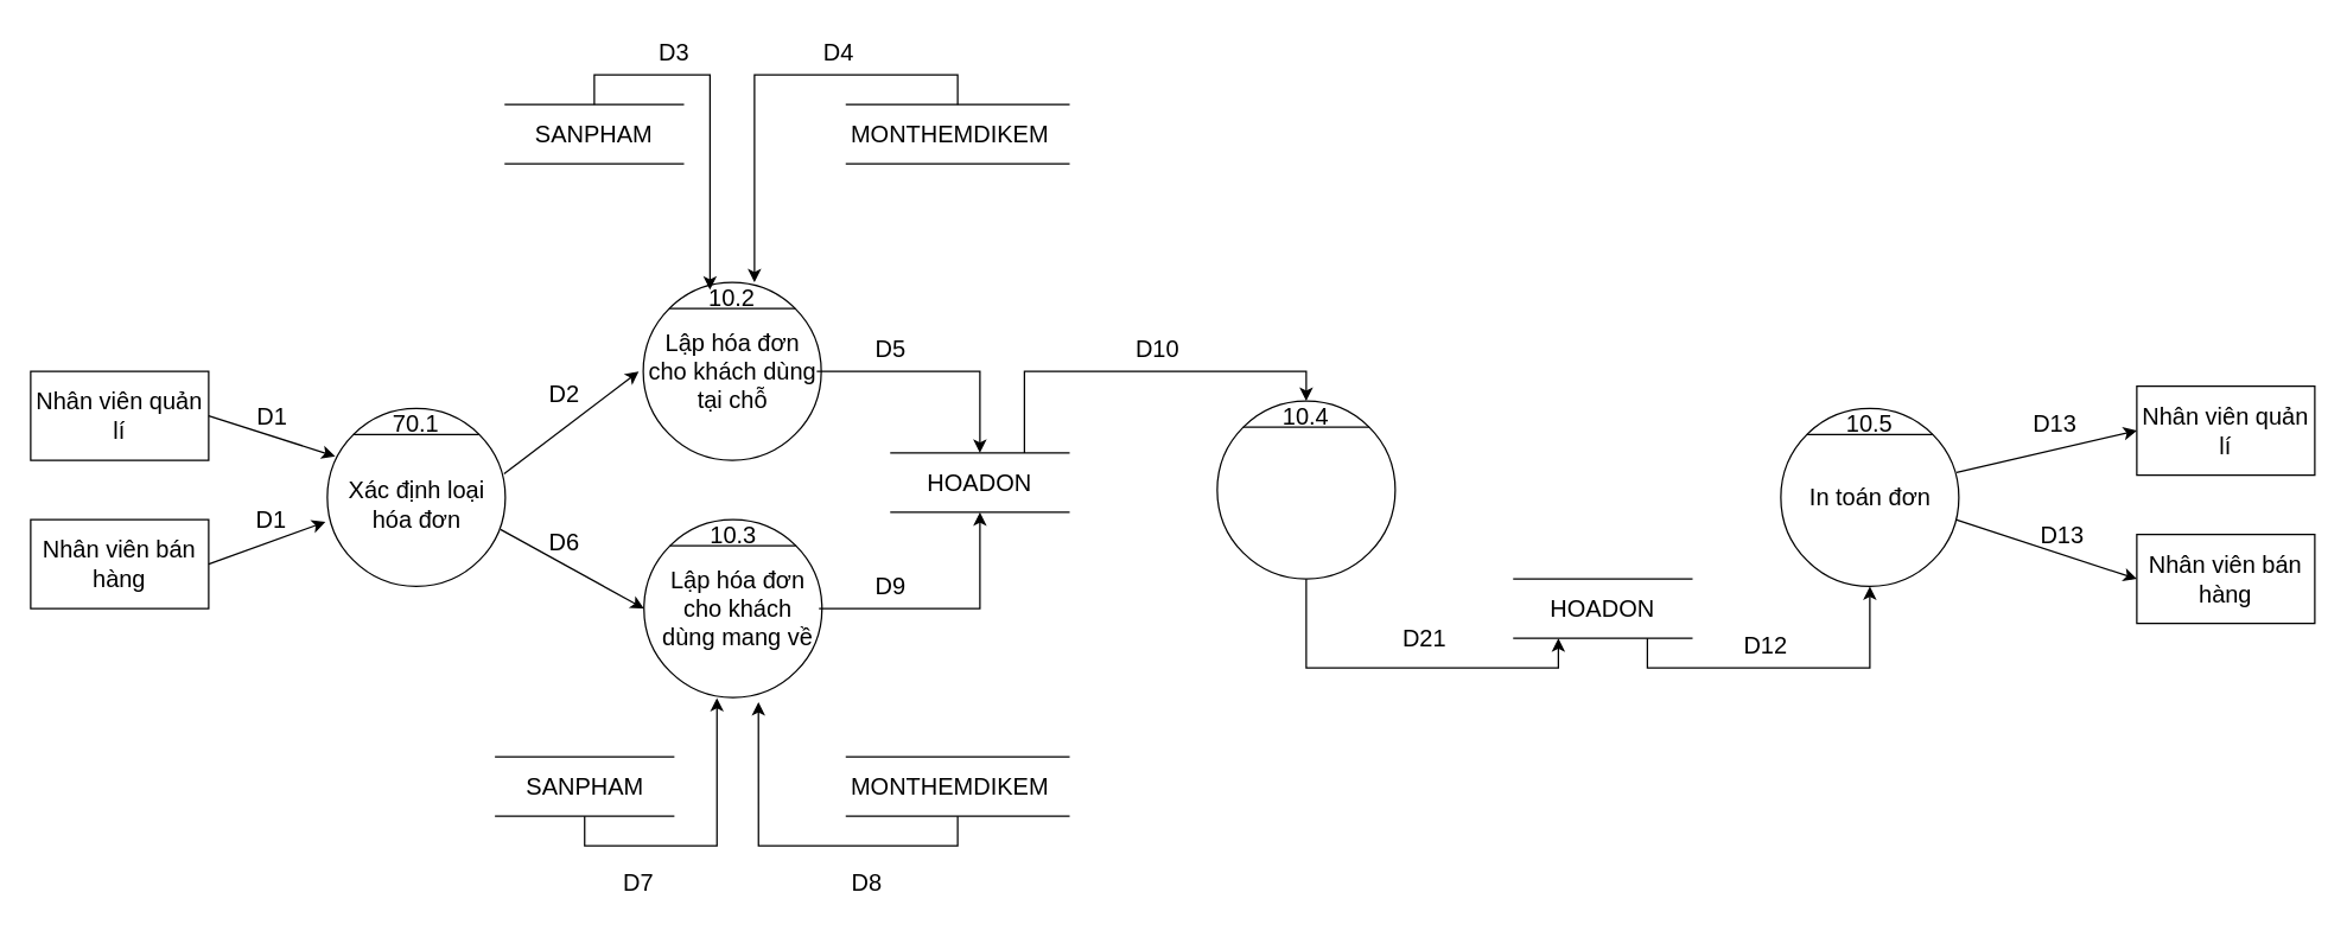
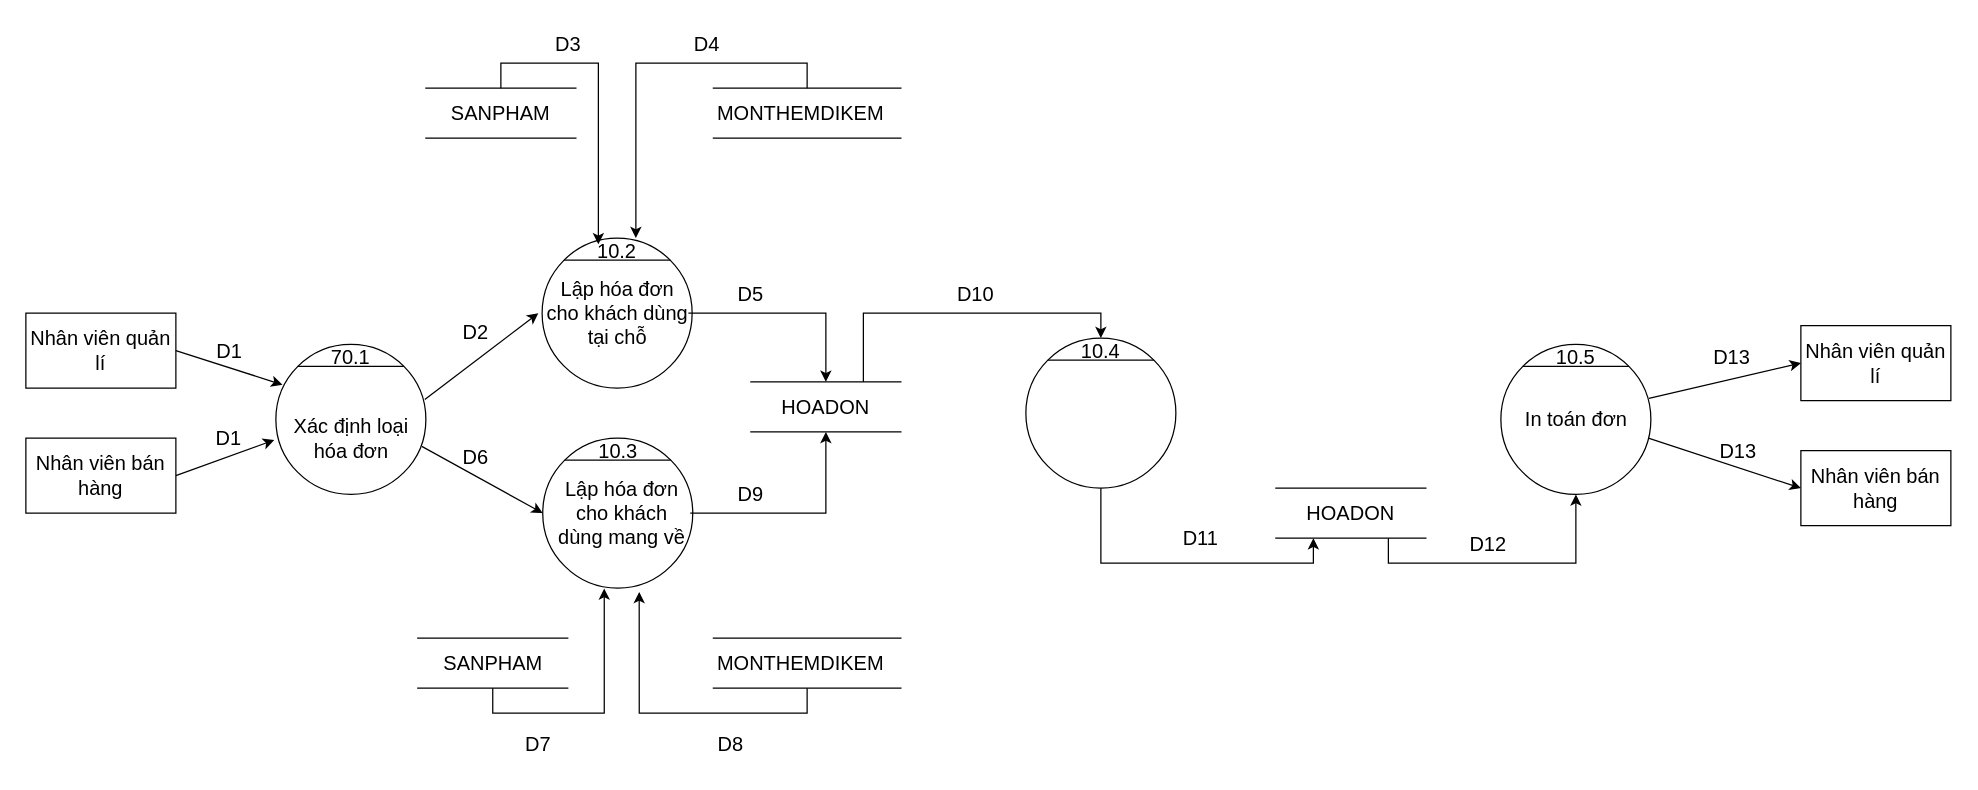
- <mxCell id="17" value="Xác định loại hóa đơn" style="text;html=1;strokeColor=none;fillColor=none;align=center;verticalAlign=middle;whiteSpace=wrap;rounded=0;fontSize=16;" vertex="1" parent="1"><mxGeometry x="226.5" y="325" width="107" height="30" as="geometry" /></mxCell>
+ <mxCell id="17" value="Xác định loại hóa đơn" style="text;html=1;strokeColor=none;fillColor=none;align=center;verticalAlign=middle;whiteSpace=wrap;rounded=0;fontSize=16;" vertex="1" parent="1"><mxGeometry x="226.5" y="335" width="107" height="30" as="geometry" /></mxCell>
- <mxCell id="45" value="D21" style="text;html=1;strokeColor=none;fillColor=none;align=center;verticalAlign=middle;whiteSpace=wrap;rounded=0;fontSize=16;" vertex="1" parent="1"><mxGeometry x="930" y="415" width="60" height="30" as="geometry" /></mxCell>
+ <mxCell id="45" value="D11" style="text;html=1;strokeColor=none;fillColor=none;align=center;verticalAlign=middle;whiteSpace=wrap;rounded=0;fontSize=16;" vertex="1" parent="1"><mxGeometry x="930" y="415" width="60" height="30" as="geometry" /></mxCell>
